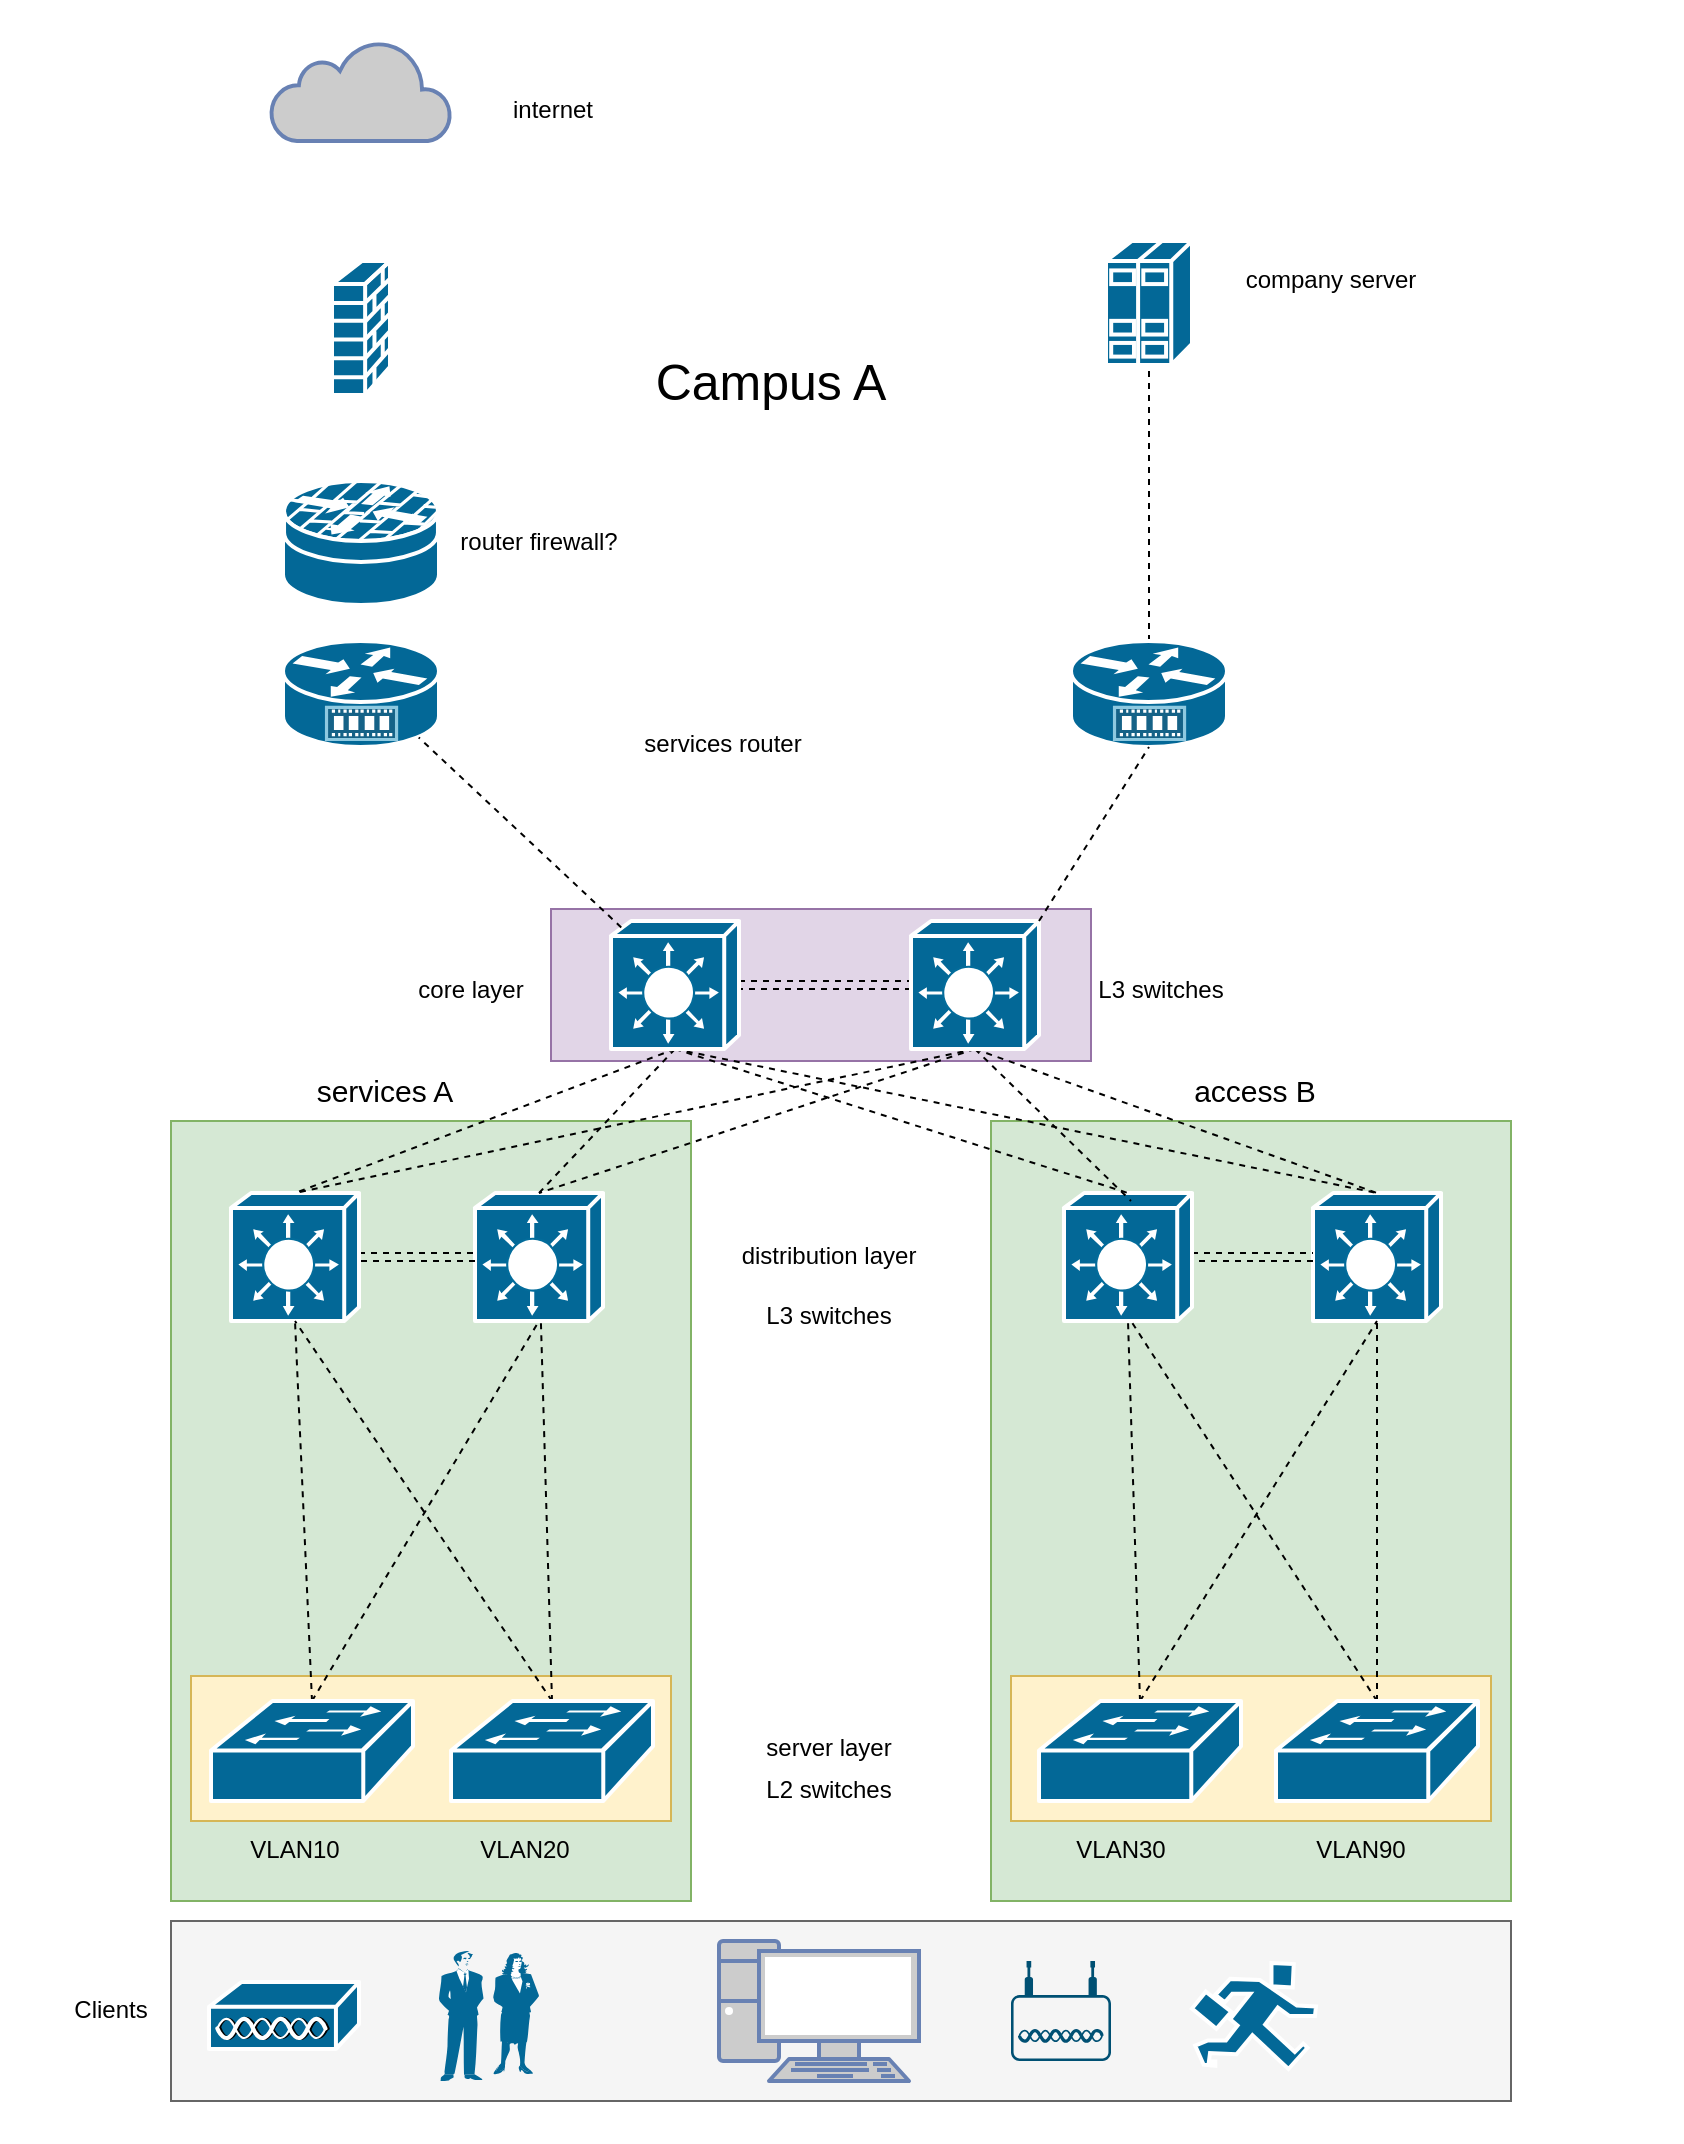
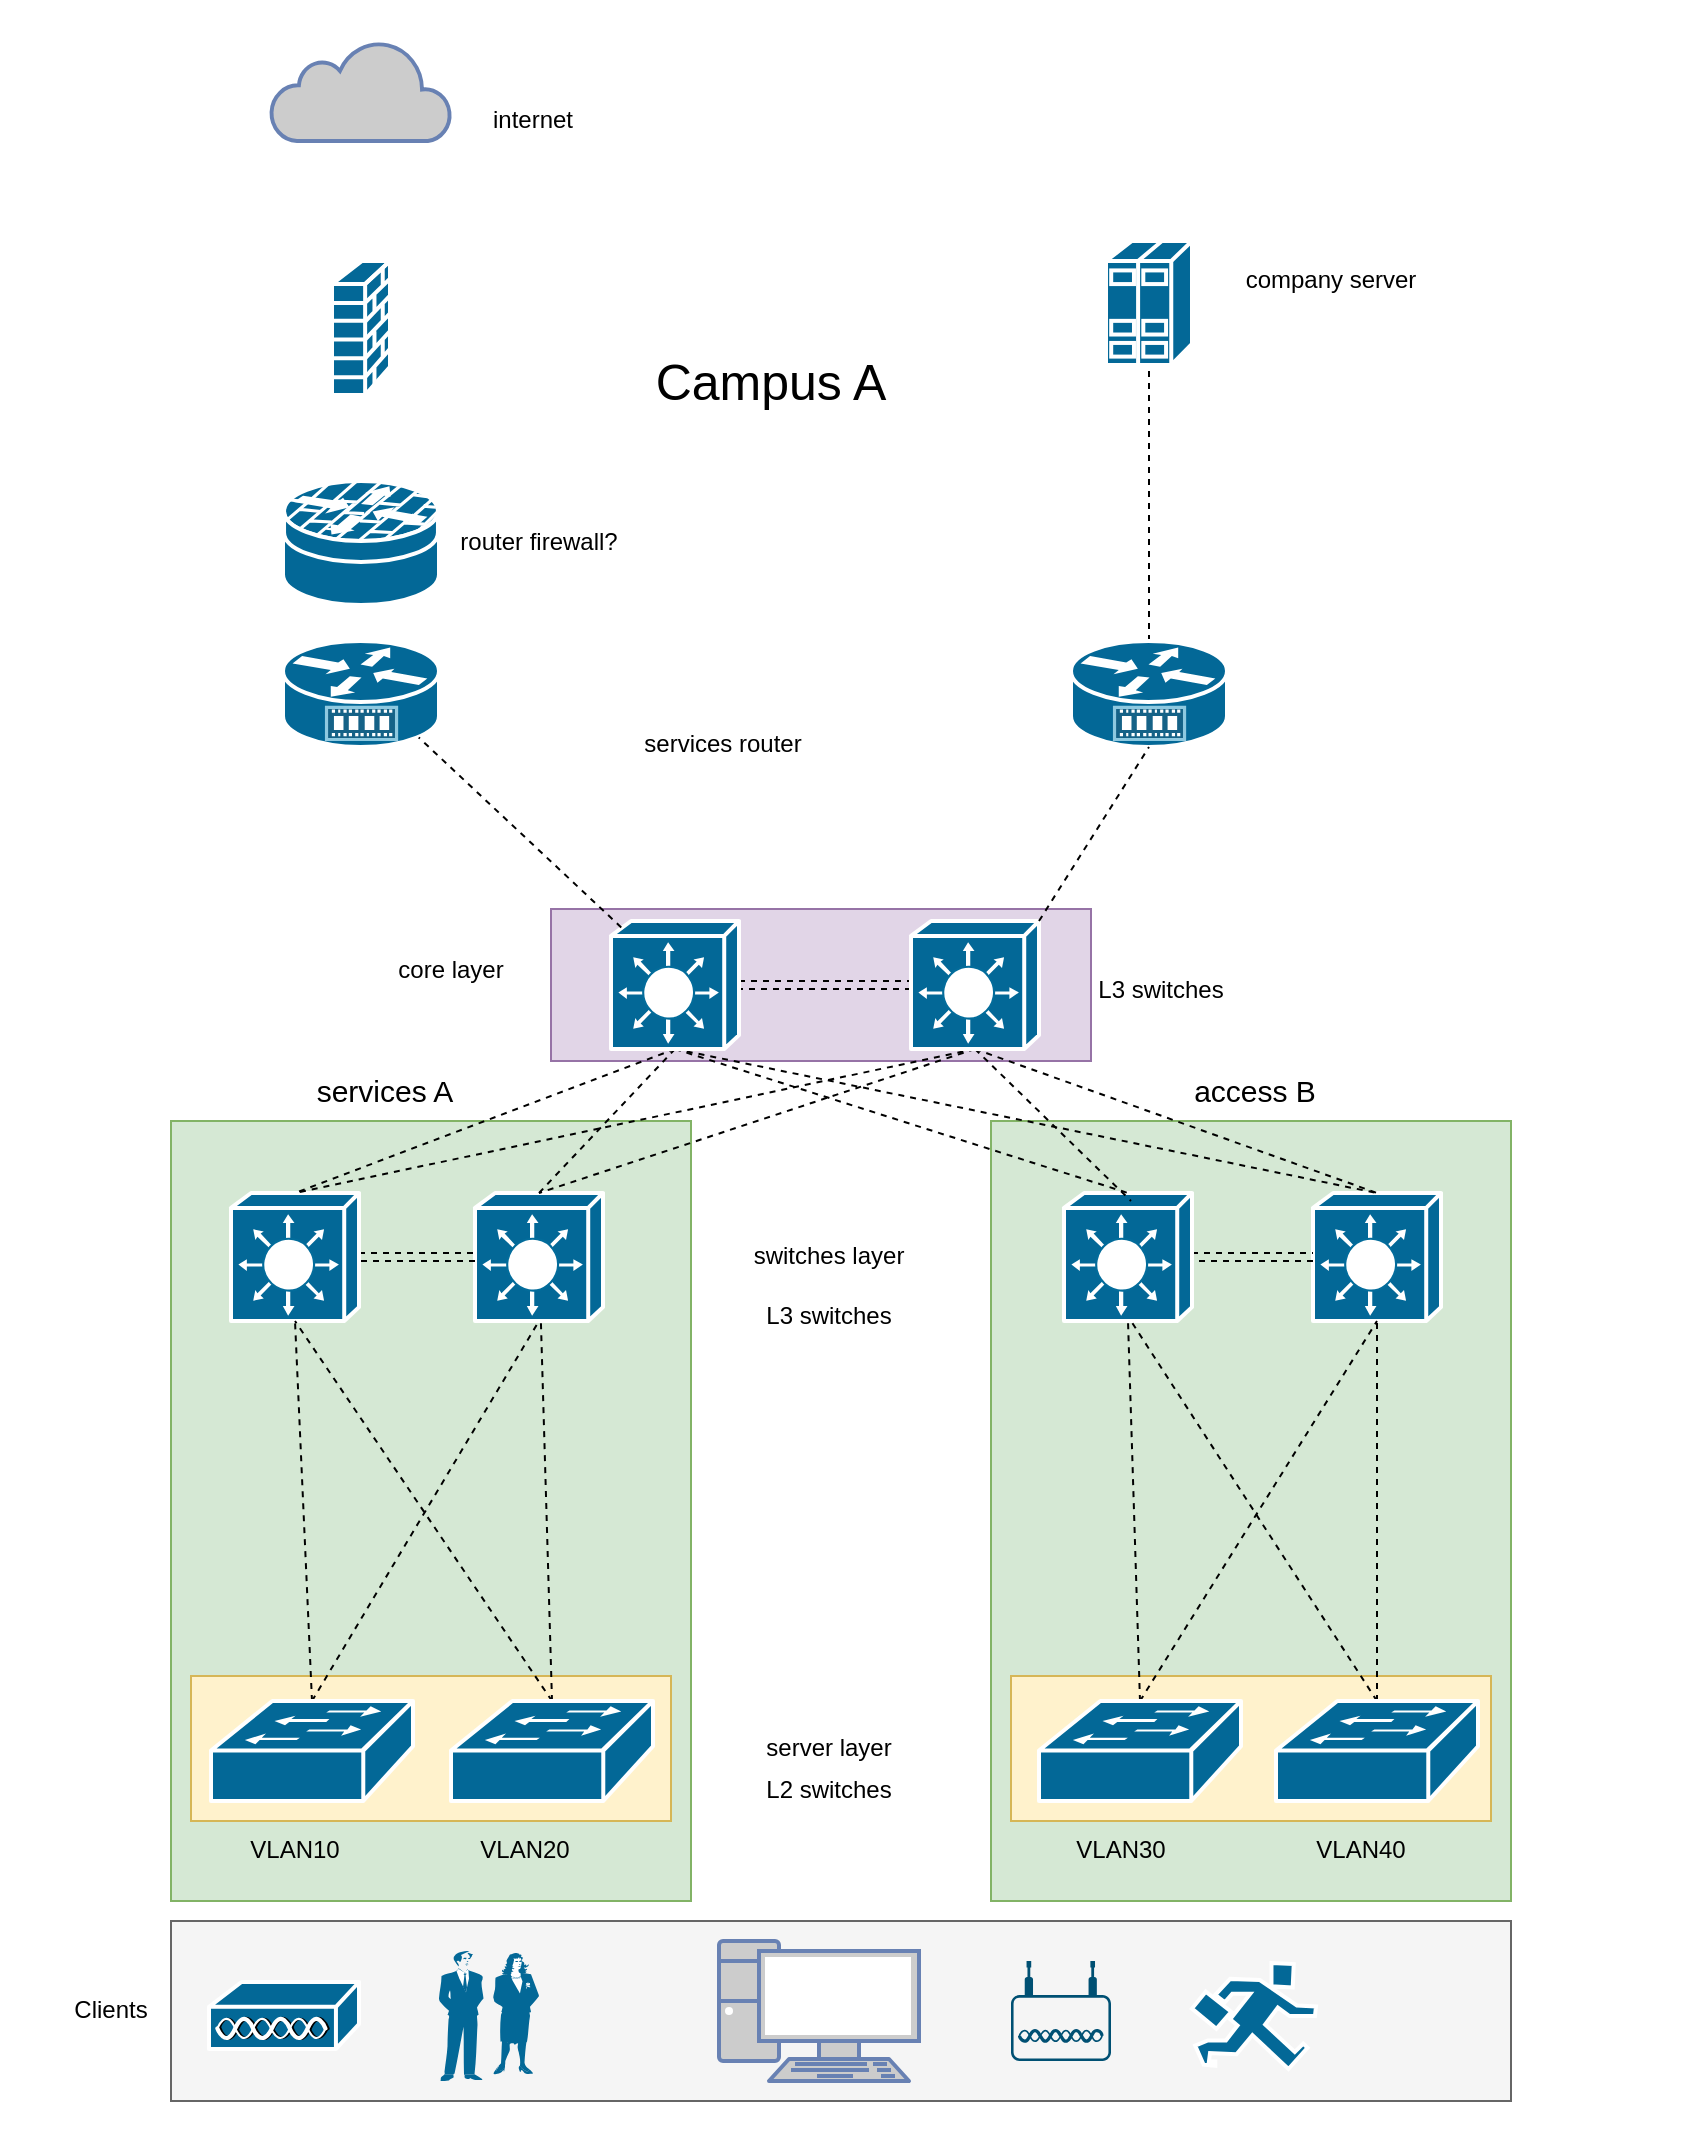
- <mxCell id="50" value="internet" style="text;html=1;align=center;verticalAlign=middle;resizable=0;points=[];autosize=1;strokeColor=none;fillColor=none;" vertex="1" parent="1"><mxGeometry x="245.5" y="40" width="60" height="30" as="geometry" /></mxCell>
+ <mxCell id="50" value="internet" style="text;html=1;align=center;verticalAlign=middle;resizable=0;points=[];autosize=1;strokeColor=none;fillColor=none;" vertex="1" parent="1"><mxGeometry x="235.5" y="45" width="60" height="30" as="geometry" /></mxCell>
- <mxCell id="49" value="core layer" style="text;html=1;align=center;verticalAlign=middle;resizable=0;points=[];autosize=1;strokeColor=none;fillColor=none;" vertex="1" parent="1"><mxGeometry x="195" y="480" width="80" height="30" as="geometry" /></mxCell>
+ <mxCell id="49" value="core layer" style="text;html=1;align=center;verticalAlign=middle;resizable=0;points=[];autosize=1;strokeColor=none;fillColor=none;" vertex="1" parent="1"><mxGeometry x="185" y="470" width="80" height="30" as="geometry" /></mxCell>
- <mxCell id="33" value="distribution layer" style="text;html=1;align=center;verticalAlign=middle;resizable=0;points=[];autosize=1;strokeColor=none;fillColor=none;" vertex="1" parent="1"><mxGeometry x="359" y="613" width="110" height="30" as="geometry" /></mxCell>
+ <mxCell id="33" value="switches layer" style="text;html=1;align=center;verticalAlign=middle;resizable=0;points=[];autosize=1;strokeColor=none;fillColor=none;" vertex="1" parent="1"><mxGeometry x="359" y="613" width="110" height="30" as="geometry" /></mxCell>
- <mxCell id="55" value="VLAN90" style="text;html=1;align=center;verticalAlign=middle;resizable=0;points=[];autosize=1;strokeColor=none;fillColor=none;" vertex="1" parent="1"><mxGeometry x="645" y="910" width="70" height="30" as="geometry" /></mxCell>
+ <mxCell id="55" value="VLAN40" style="text;html=1;align=center;verticalAlign=middle;resizable=0;points=[];autosize=1;strokeColor=none;fillColor=none;" vertex="1" parent="1"><mxGeometry x="645" y="910" width="70" height="30" as="geometry" /></mxCell>
